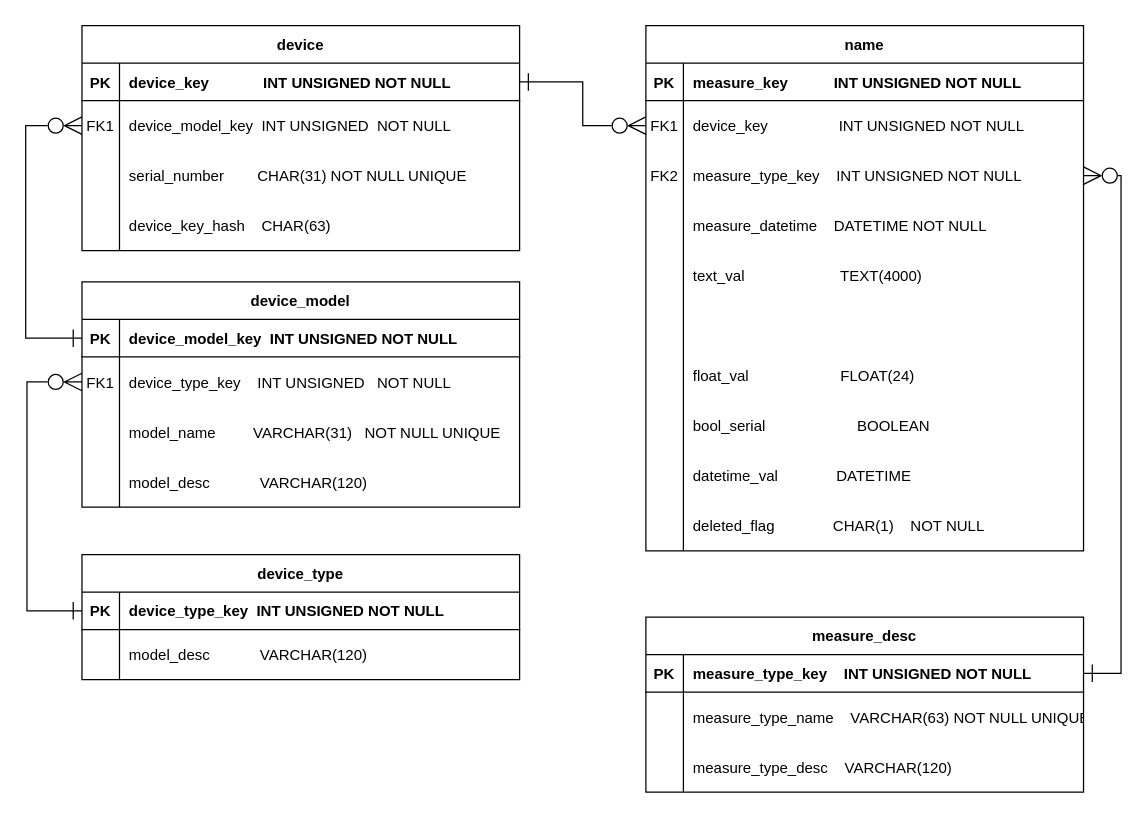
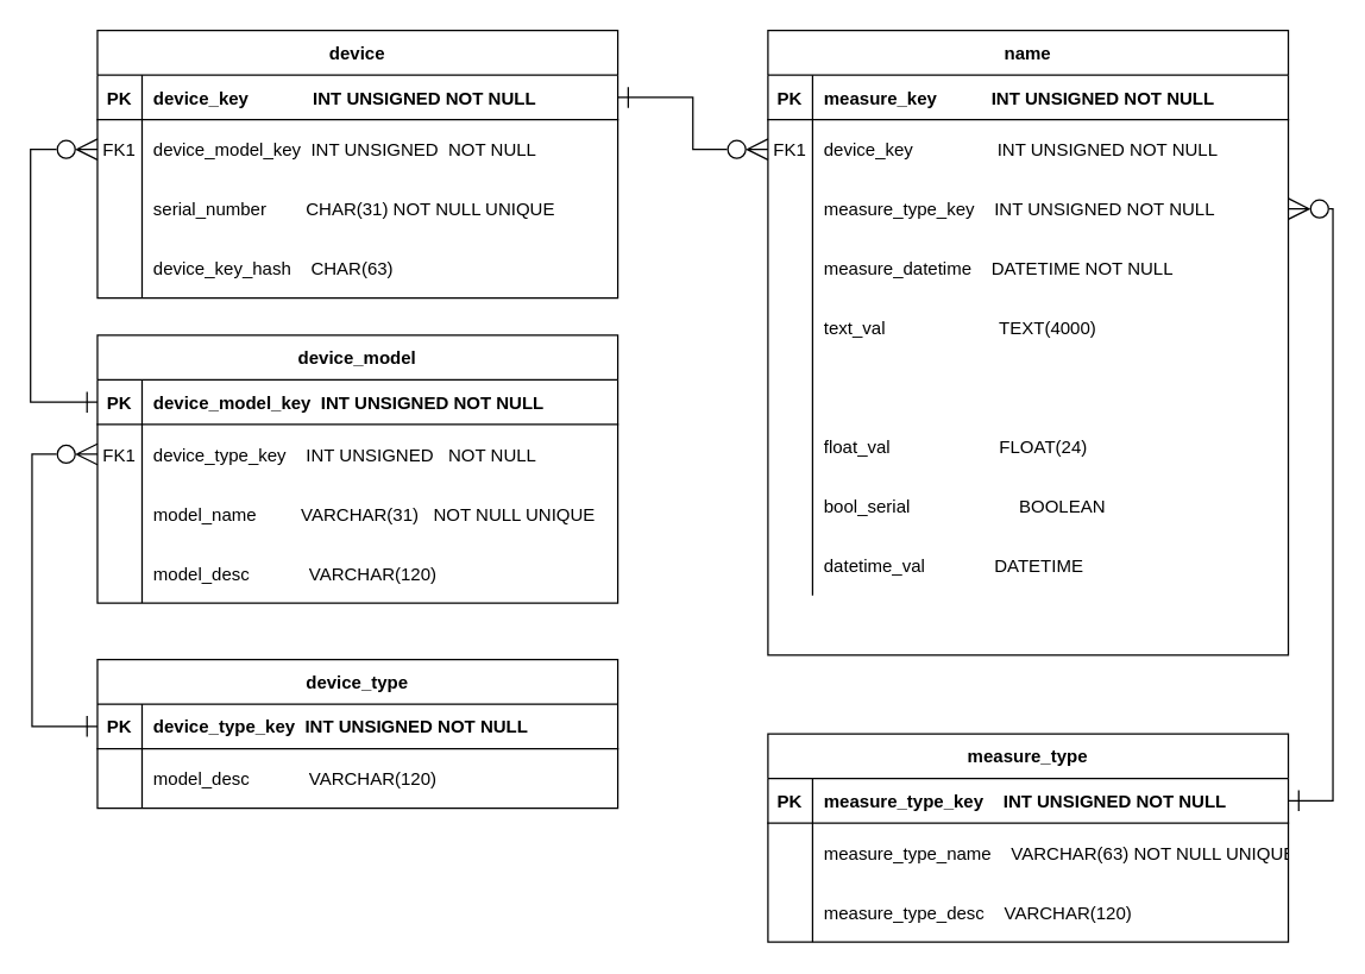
- <mxCell id="54" value="FK2" style="shape=partialRectangle;overflow=hidden;connectable=0;fillColor=none;top=0;left=0;bottom=0;right=0;" parent="53" vertex="1"><mxGeometry width="30" height="40" as="geometry"><mxRectangle width="30" height="40" as="alternateBounds" /></mxGeometry></mxCell>
- <mxCell id="75" value="deleted_flag              CHAR(1)    NOT NULL" style="shape=partialRectangle;overflow=hidden;connectable=0;fillColor=none;top=0;left=0;bottom=0;right=0;align=left;spacingLeft=6;" parent="73" vertex="1"><mxGeometry x="30" width="320" height="40" as="geometry"><mxRectangle width="320" height="40" as="alternateBounds" /></mxGeometry></mxCell>
- <mxCell id="36" value="measure_desc" style="shape=table;startSize=30;container=1;collapsible=1;childLayout=tableLayout;fixedRows=1;rowLines=0;fontStyle=1;align=center;resizeLast=1;" parent="1" vertex="1"><mxGeometry x="516" y="493" width="350" height="140" as="geometry" /></mxCell>
+ <mxCell id="36" value="measure_type" style="shape=table;startSize=30;container=1;collapsible=1;childLayout=tableLayout;fixedRows=1;rowLines=0;fontStyle=1;align=center;resizeLast=1;" parent="1" vertex="1"><mxGeometry x="516" y="493" width="350" height="140" as="geometry" /></mxCell>
